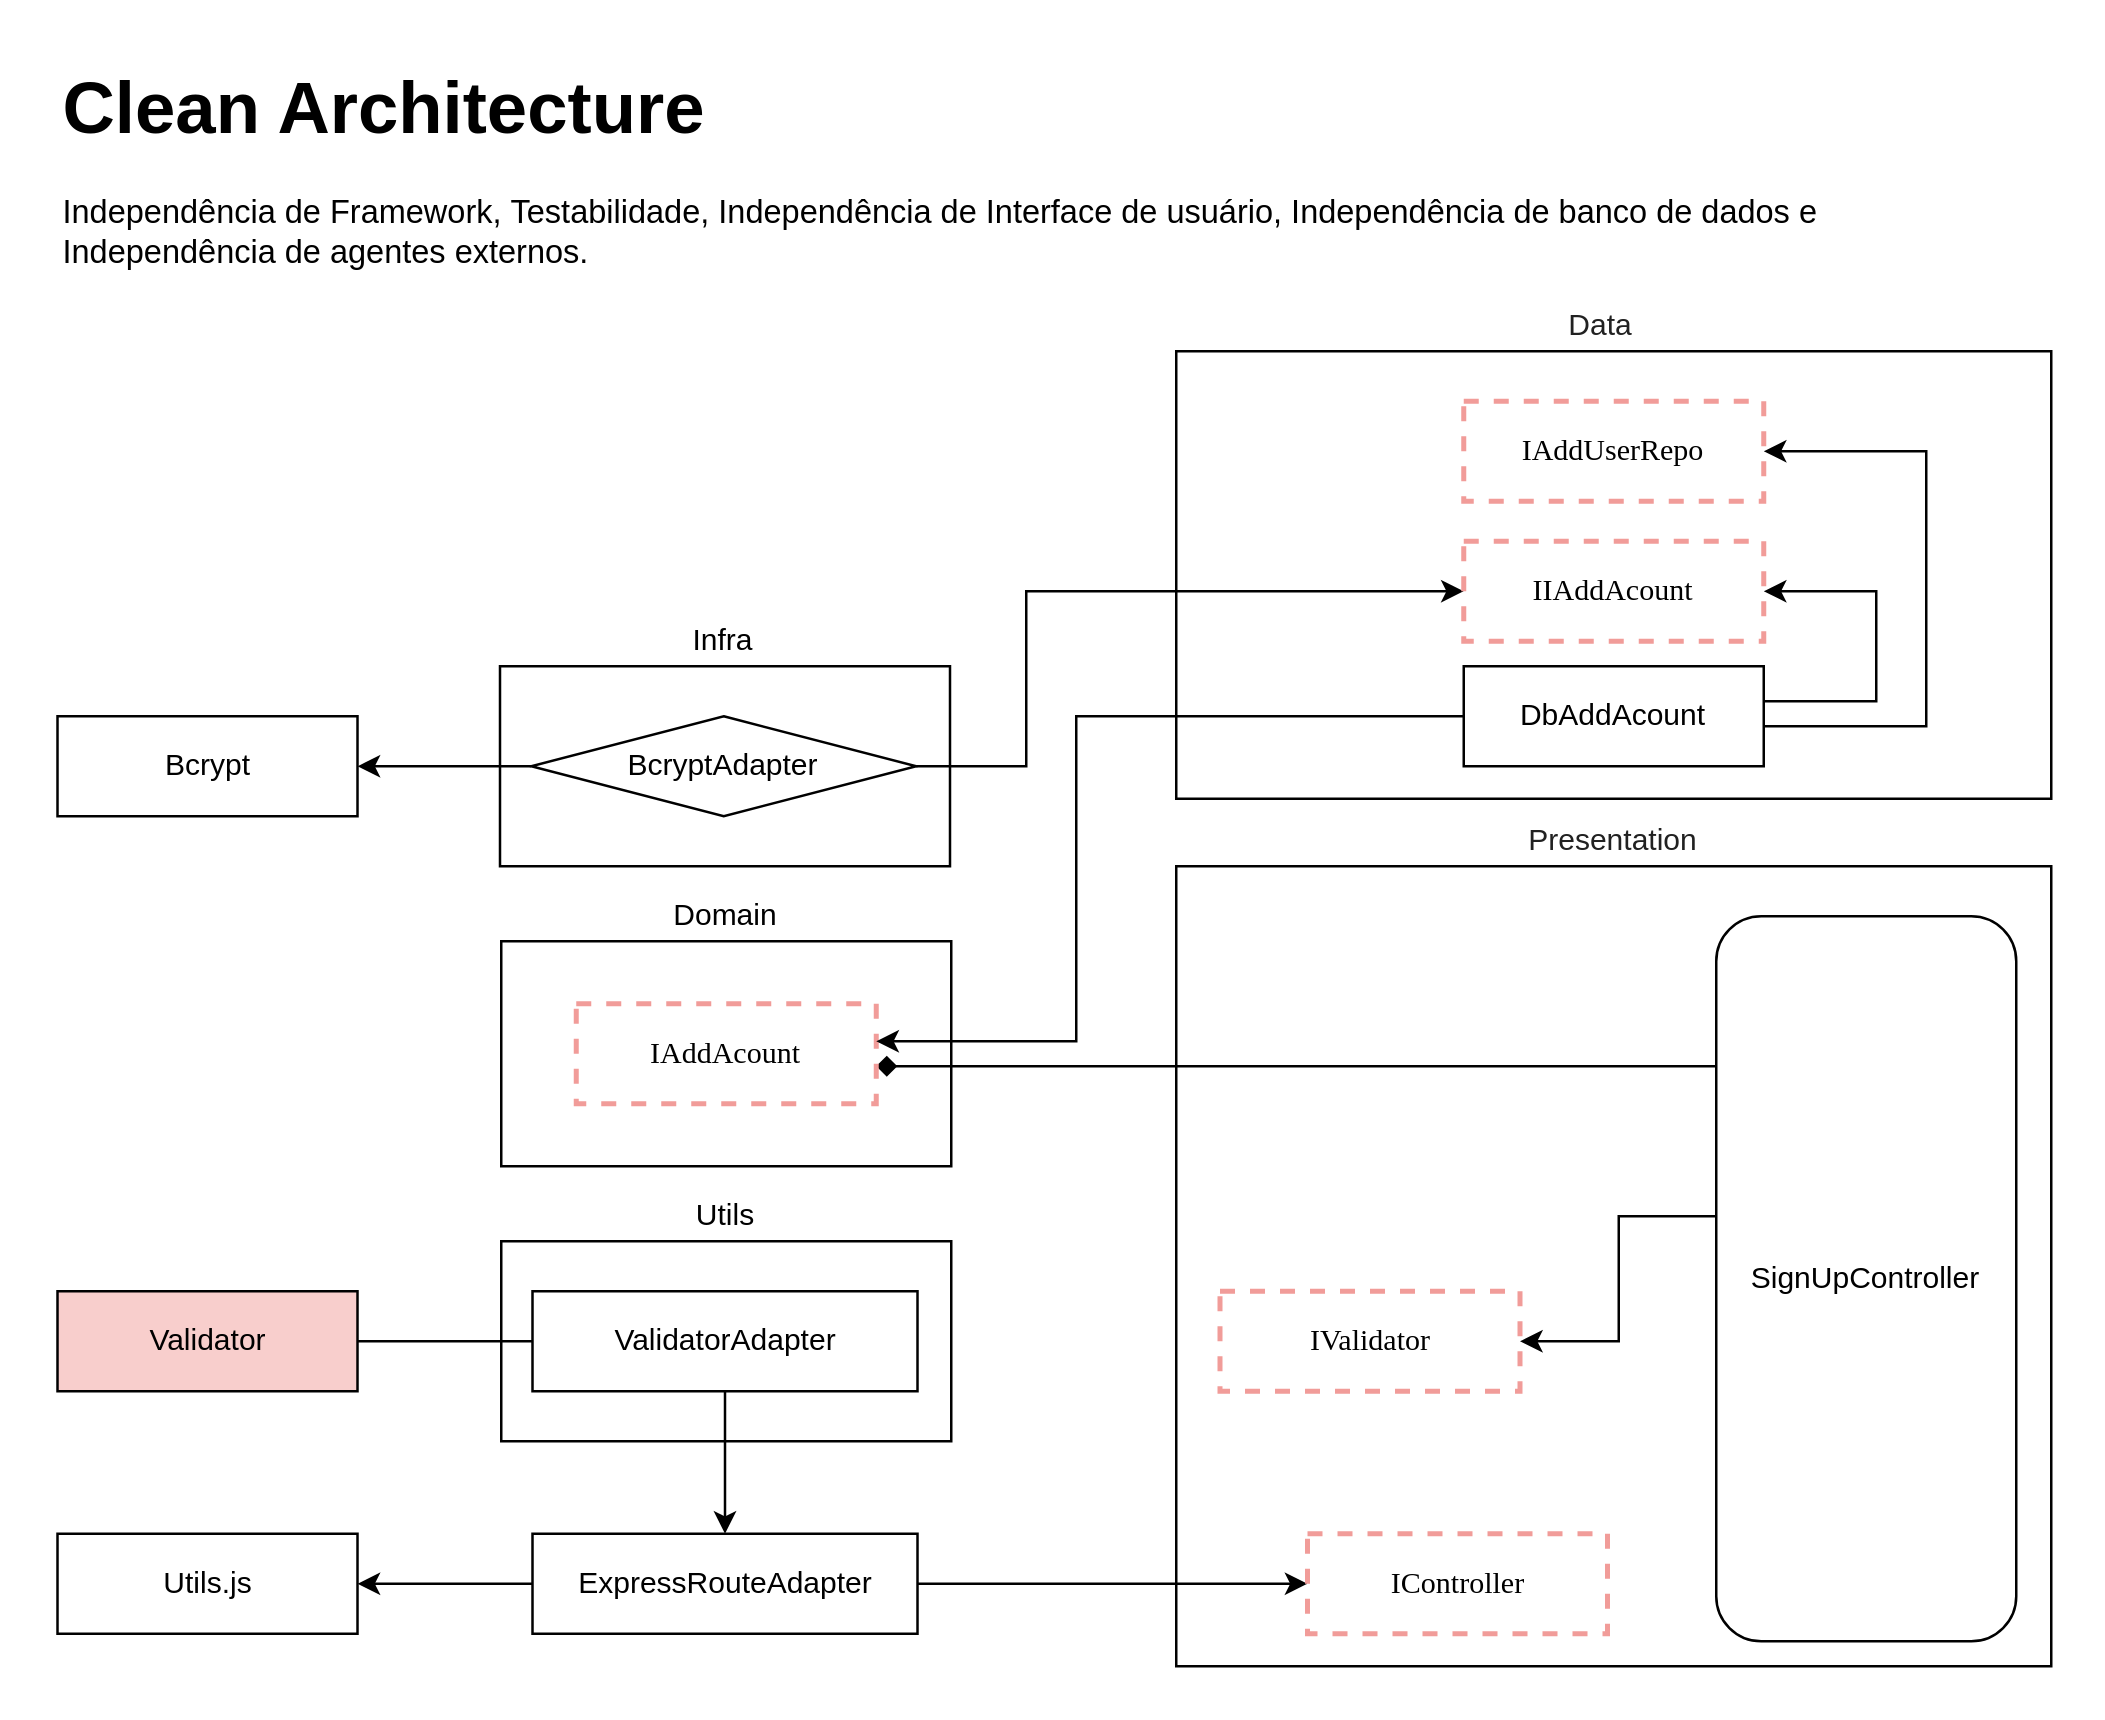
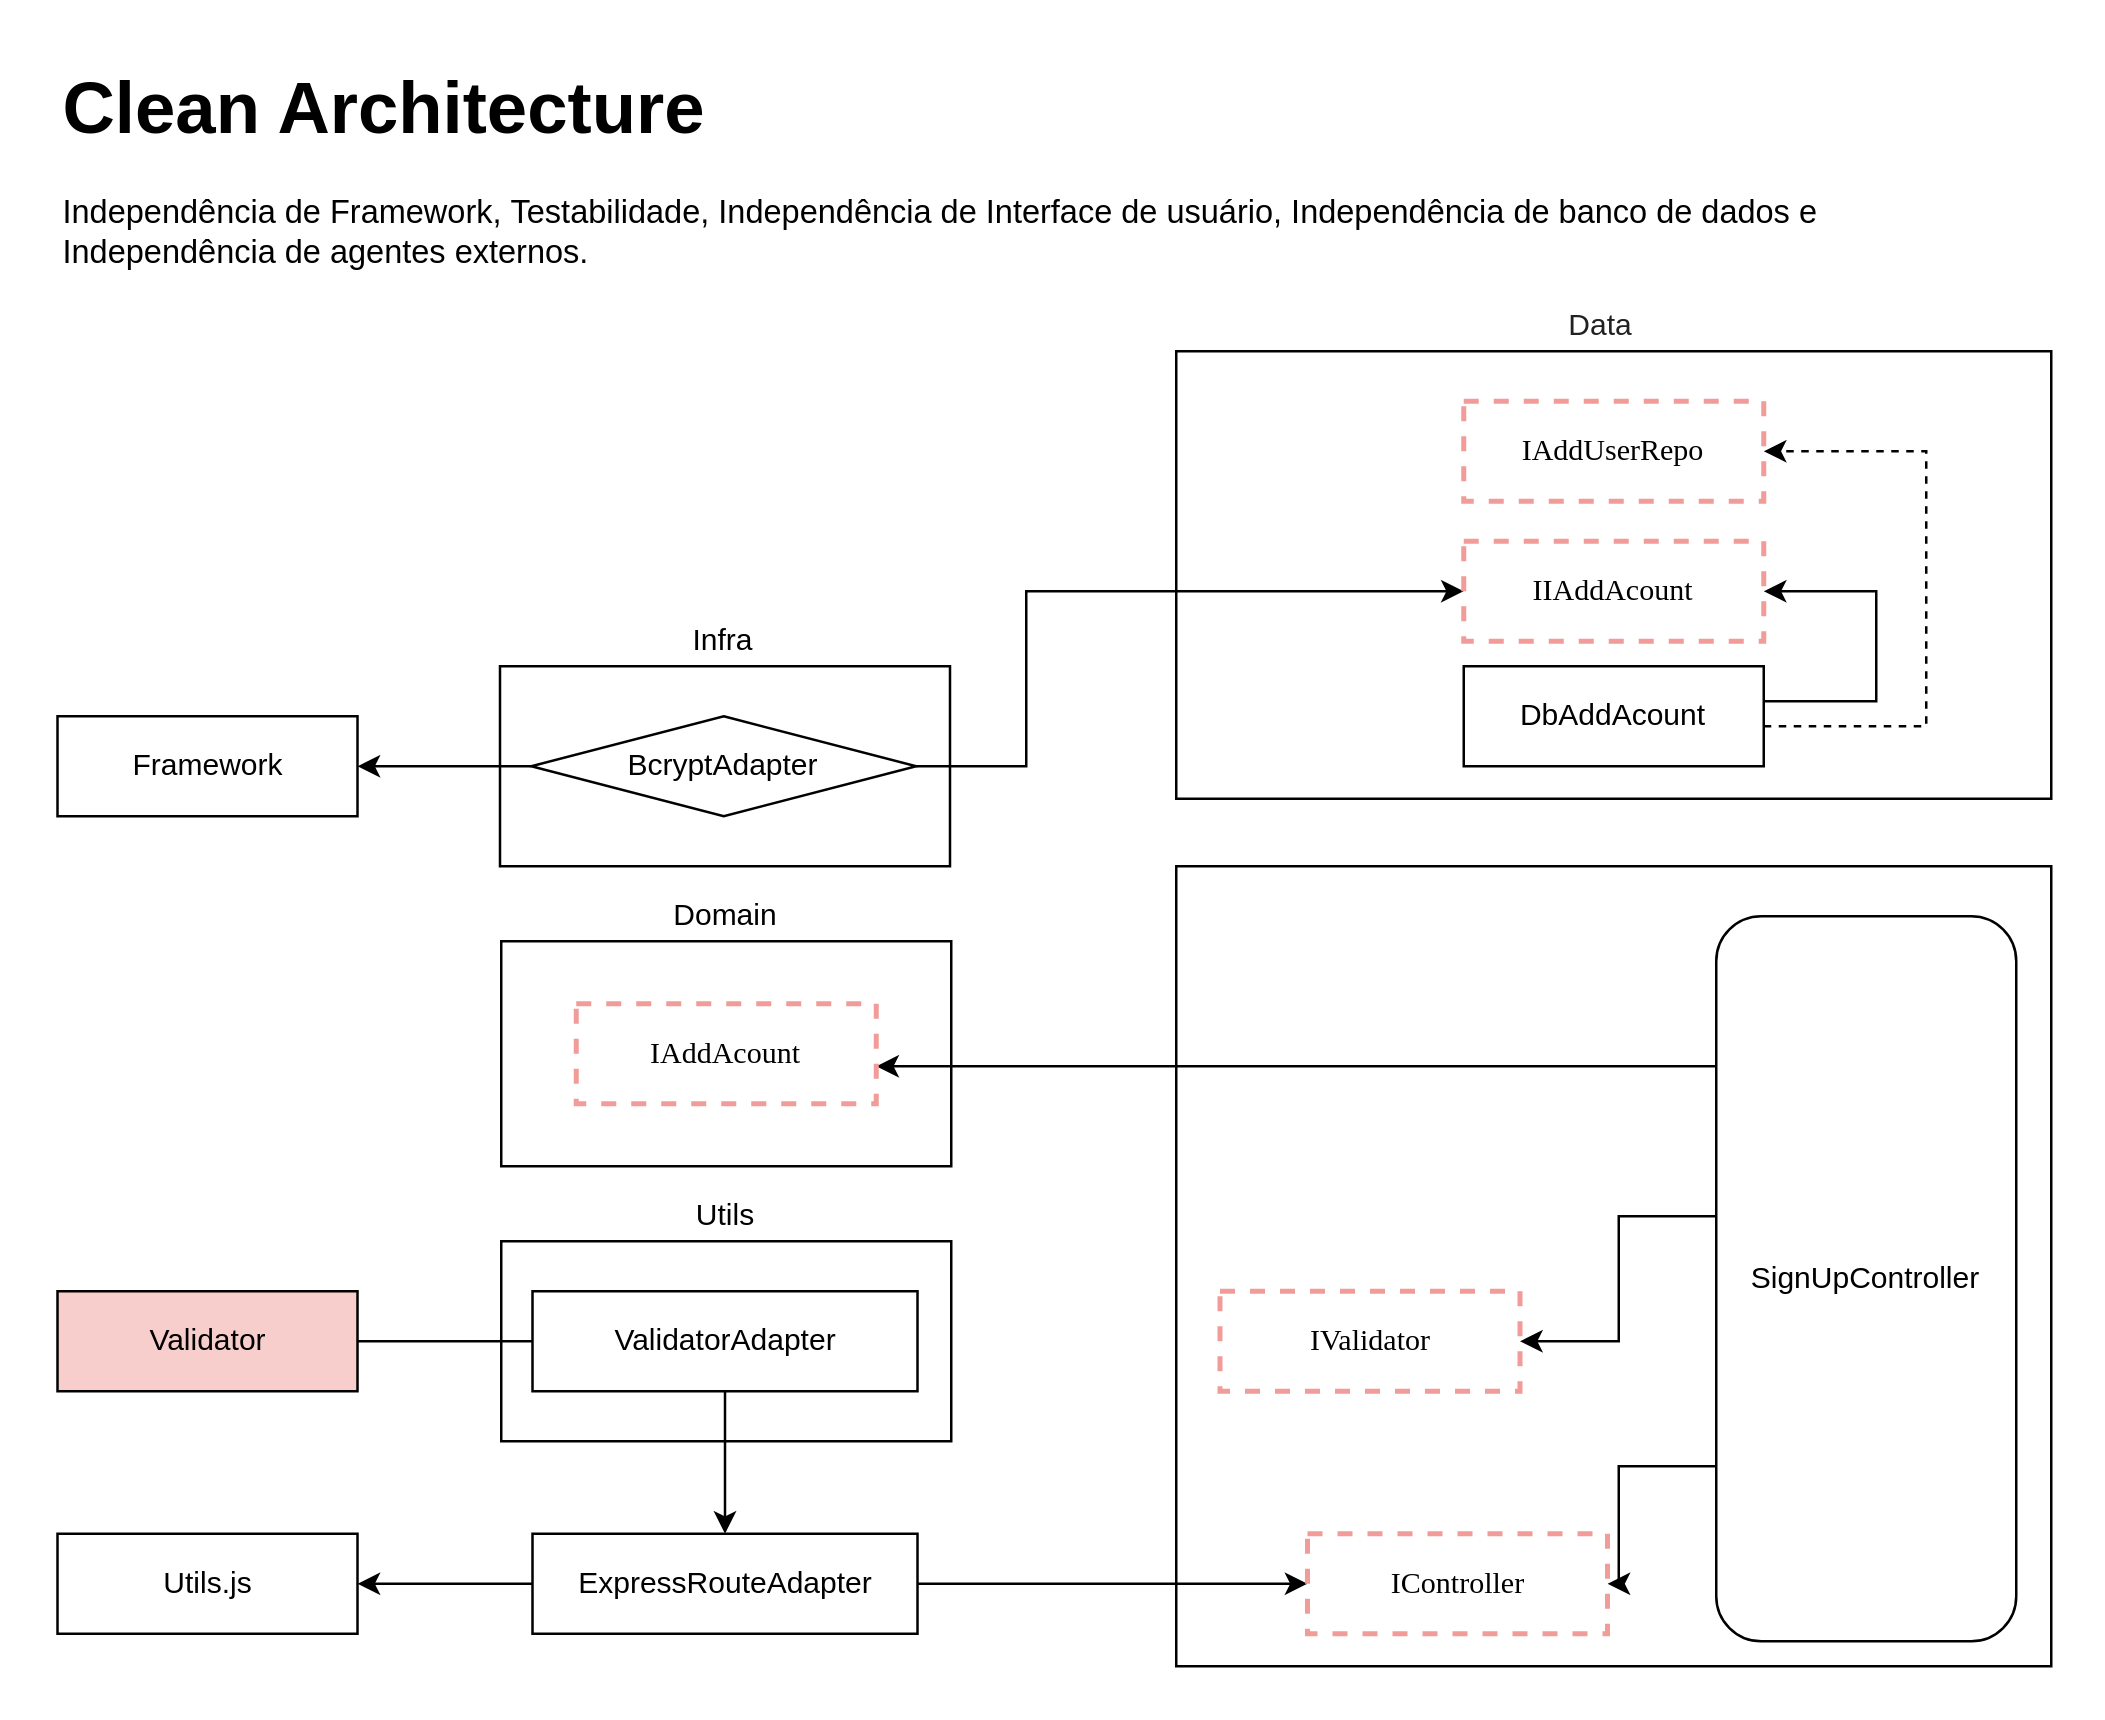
- <mxCell id="30" style="edgeStyle=orthogonalEdgeStyle;rounded=0;orthogonalLoop=1;jettySize=auto;html=1;fontFamily=Verdana;fontSize=12;" edge="1" parent="1" source="31" target="38"><mxGeometry relative="1" as="geometry"><Array as="points"><mxPoint x="770" y="290" /><mxPoint x="770" y="180" /></Array></mxGeometry></mxCell>
+ <mxCell id="30" style="edgeStyle=orthogonalEdgeStyle;rounded=0;orthogonalLoop=1;jettySize=auto;html=1;fontFamily=Verdana;fontSize=12;dashed=1;" edge="1" parent="1" source="31" target="38"><mxGeometry relative="1" as="geometry"><Array as="points"><mxPoint x="770" y="290" /><mxPoint x="770" y="180" /></Array></mxGeometry></mxCell>
- <mxCell id="13" value="&lt;span style=&quot;text-align: left&quot;&gt;Bcrypt&lt;/span&gt;" style="rounded=0;whiteSpace=wrap;html=1;gradientDirection=east;" vertex="1" parent="1"><mxGeometry x="22.5" y="286" width="120" height="40" as="geometry" /></mxCell>
+ <mxCell id="13" value="&lt;span style=&quot;text-align: left&quot;&gt;Framework&lt;/span&gt;" style="rounded=0;whiteSpace=wrap;html=1;gradientDirection=east;" vertex="1" parent="1"><mxGeometry x="22.5" y="286" width="120" height="40" as="geometry" /></mxCell>
- <mxCell id="28" style="edgeStyle=orthogonalEdgeStyle;rounded=0;orthogonalLoop=1;jettySize=auto;html=1;fontFamily=Verdana;fontSize=12;" edge="1" parent="1" source="31" target="26"><mxGeometry relative="1" as="geometry"><Array as="points"><mxPoint x="430" y="286" /><mxPoint x="430" y="416" /></Array></mxGeometry></mxCell>
- <mxCell id="19" value="&lt;span style=&quot;color: rgba(0, 0, 0, 0.87); font-size: 12px; text-align: left; background-color: rgb(255, 255, 255);&quot;&gt;Presentation&lt;/span&gt;" style="text;html=1;strokeColor=none;fillColor=none;align=center;verticalAlign=middle;whiteSpace=wrap;rounded=0;fontSize=12;" vertex="1" parent="1"><mxGeometry x="605" y="326" width="80" height="20" as="geometry" /></mxCell>
- <mxCell id="7" style="edgeStyle=orthogonalEdgeStyle;rounded=0;orthogonalLoop=1;jettySize=auto;html=1;fontFamily=Verdana;fontSize=12;endArrow=diamond;" edge="1" parent="1" source="10" target="26"><mxGeometry relative="1" as="geometry"><Array as="points"><mxPoint x="450" y="426" /><mxPoint x="450" y="426" /></Array></mxGeometry></mxCell>
+ <mxCell id="7" style="edgeStyle=orthogonalEdgeStyle;rounded=0;orthogonalLoop=1;jettySize=auto;html=1;fontFamily=Verdana;fontSize=12;" edge="1" parent="1" source="10" target="26"><mxGeometry relative="1" as="geometry"><Array as="points"><mxPoint x="450" y="426" /><mxPoint x="450" y="426" /></Array></mxGeometry></mxCell>
+ <mxCell id="8" style="edgeStyle=orthogonalEdgeStyle;rounded=0;orthogonalLoop=1;jettySize=auto;html=1;fontFamily=Verdana;fontSize=12;" edge="1" parent="1" source="10" target="20"><mxGeometry relative="1" as="geometry"><Array as="points"><mxPoint x="647" y="586" /><mxPoint x="647" y="633" /></Array></mxGeometry></mxCell>
